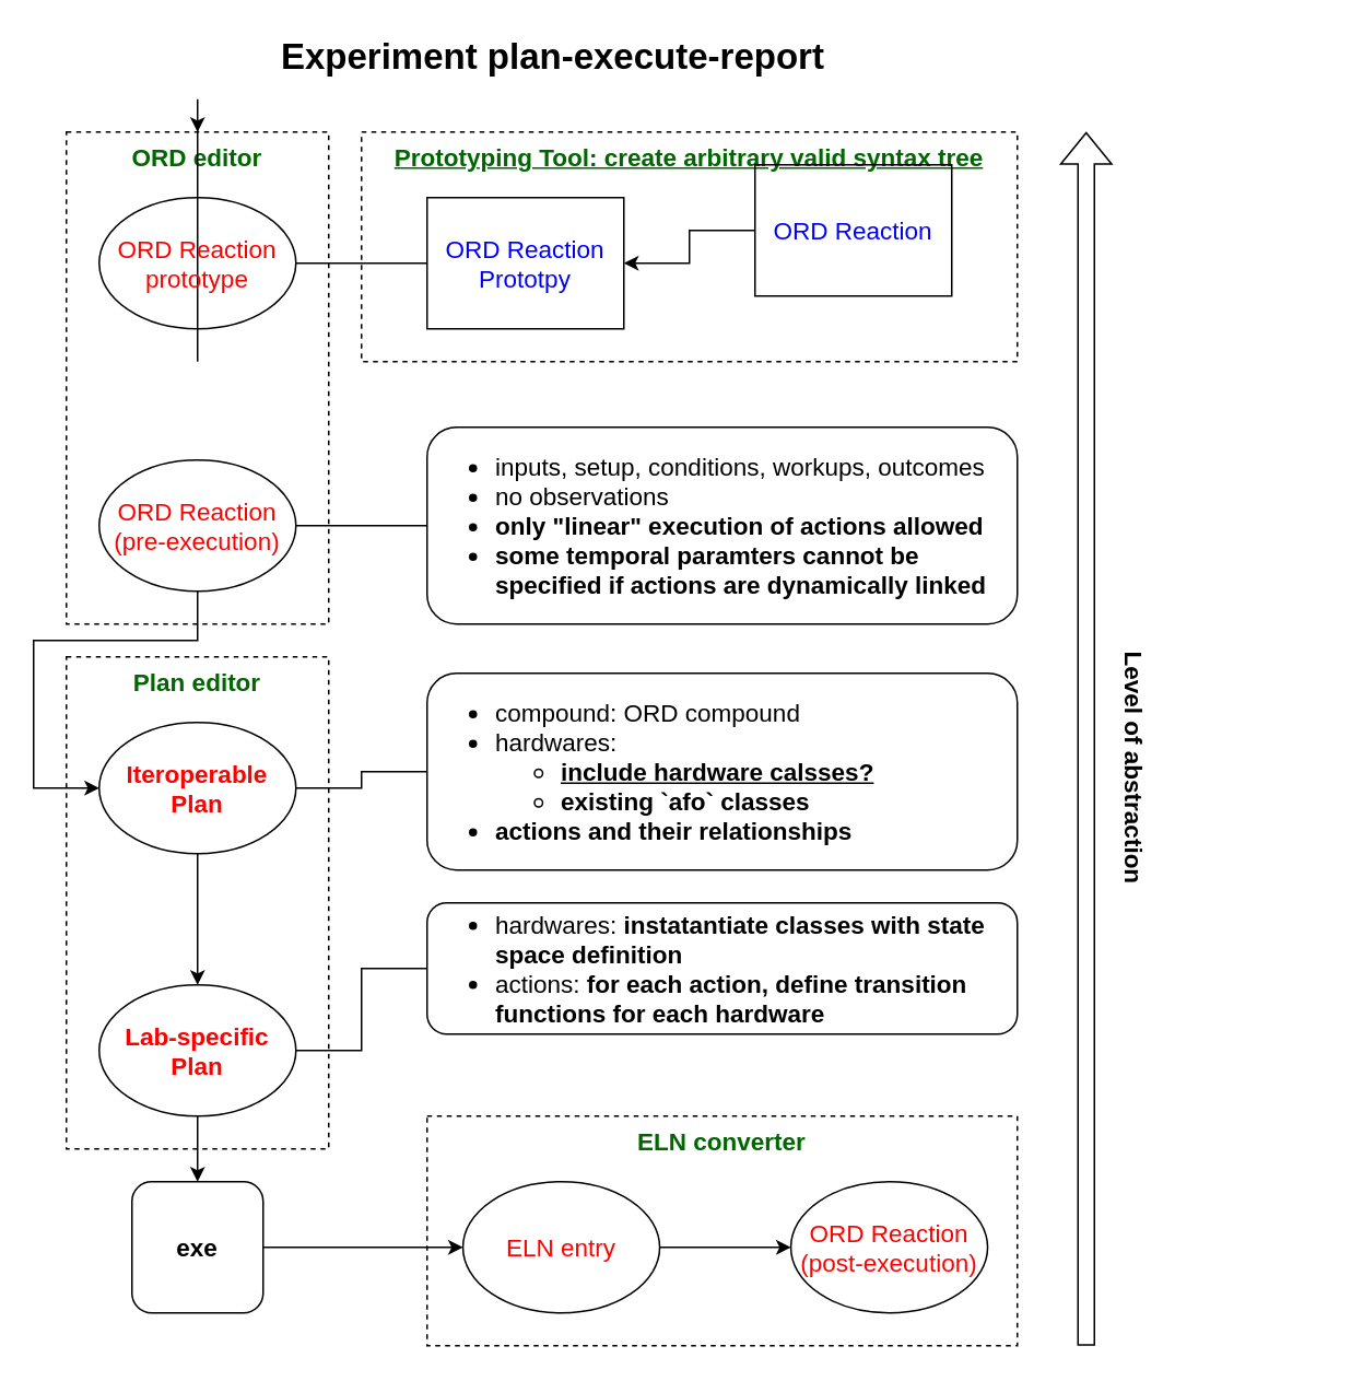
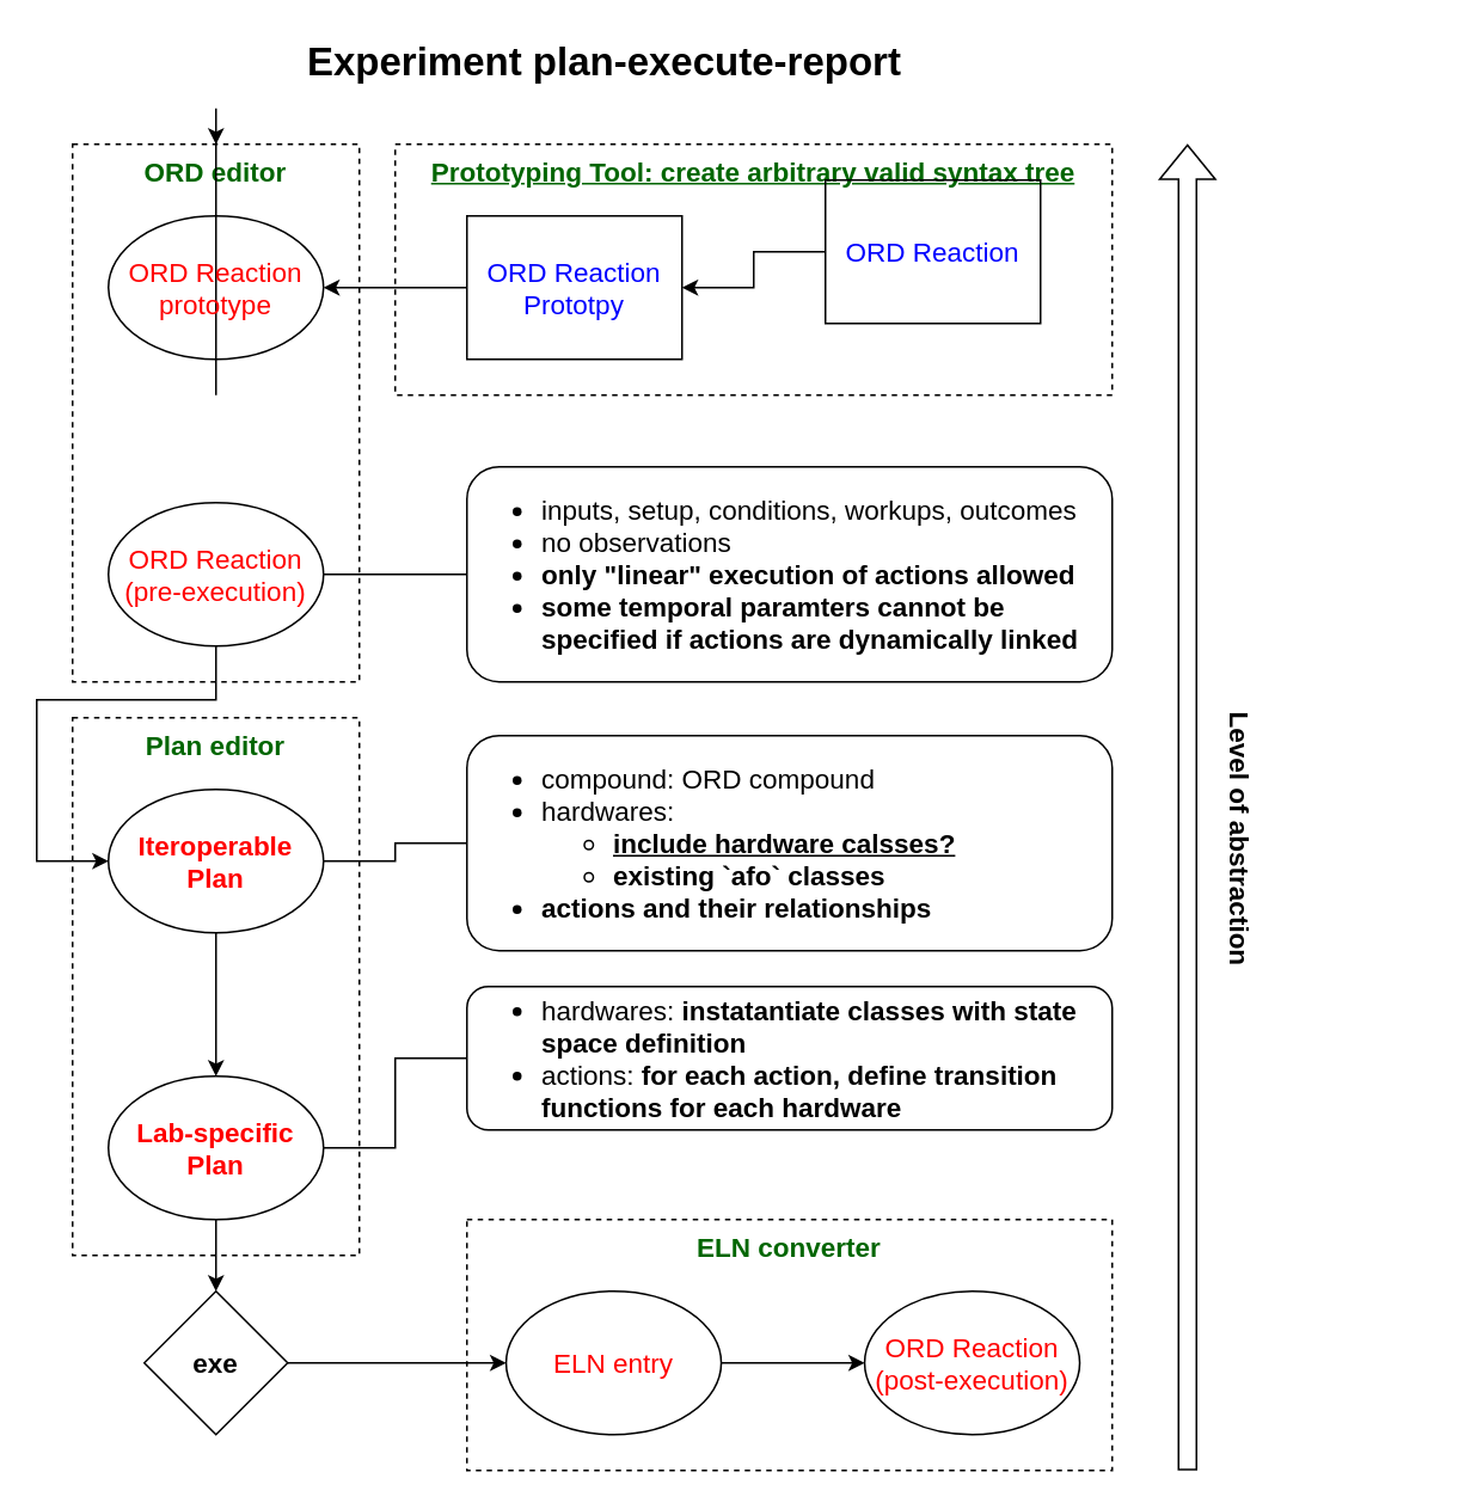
- <mxCell id="9" style="edgeStyle=orthogonalEdgeStyle;rounded=0;orthogonalLoop=1;jettySize=auto;html=1;fontSize=15;fontColor=#0000FF;movable=1;resizable=1;rotatable=1;deletable=1;editable=1;connectable=1;endArrow=none;" edge="1" parent="1" source="10" target="7"><mxGeometry relative="1" as="geometry" /></mxCell>
+ <mxCell id="9" style="edgeStyle=orthogonalEdgeStyle;rounded=0;orthogonalLoop=1;jettySize=auto;html=1;fontSize=15;fontColor=#0000FF;movable=1;resizable=1;rotatable=1;deletable=1;editable=1;connectable=1;" edge="1" parent="1" source="10" target="7"><mxGeometry relative="1" as="geometry" /></mxCell>
- <mxCell id="27" value="&lt;b&gt;exe&lt;/b&gt;" style="whiteSpace=wrap;html=1;fontSize=15;fontColor=#000000;fillColor=none;movable=1;resizable=1;rotatable=1;deletable=1;editable=1;connectable=1;rounded=1;" vertex="1" parent="1"><mxGeometry x="80" y="720" width="80" height="80" as="geometry" /></mxCell>
+ <mxCell id="27" value="&lt;b&gt;exe&lt;/b&gt;" style="rhombus;whiteSpace=wrap;html=1;fontSize=15;fontColor=#000000;fillColor=none;movable=1;resizable=1;rotatable=1;deletable=1;editable=1;connectable=1;" vertex="1" parent="1"><mxGeometry x="80" y="720" width="80" height="80" as="geometry" /></mxCell>
